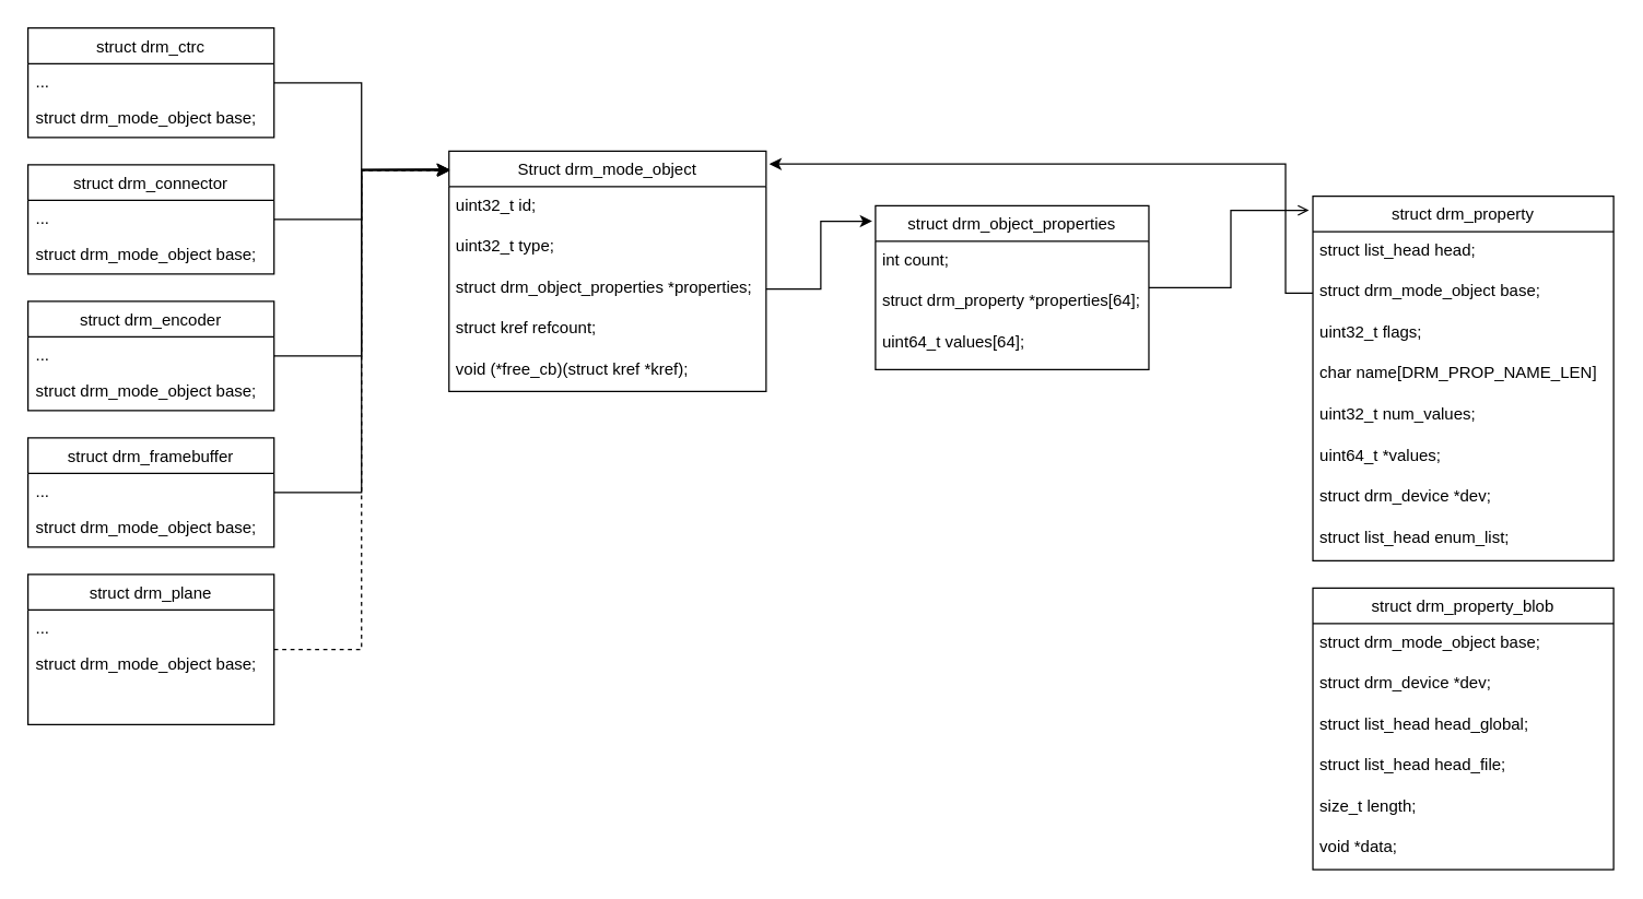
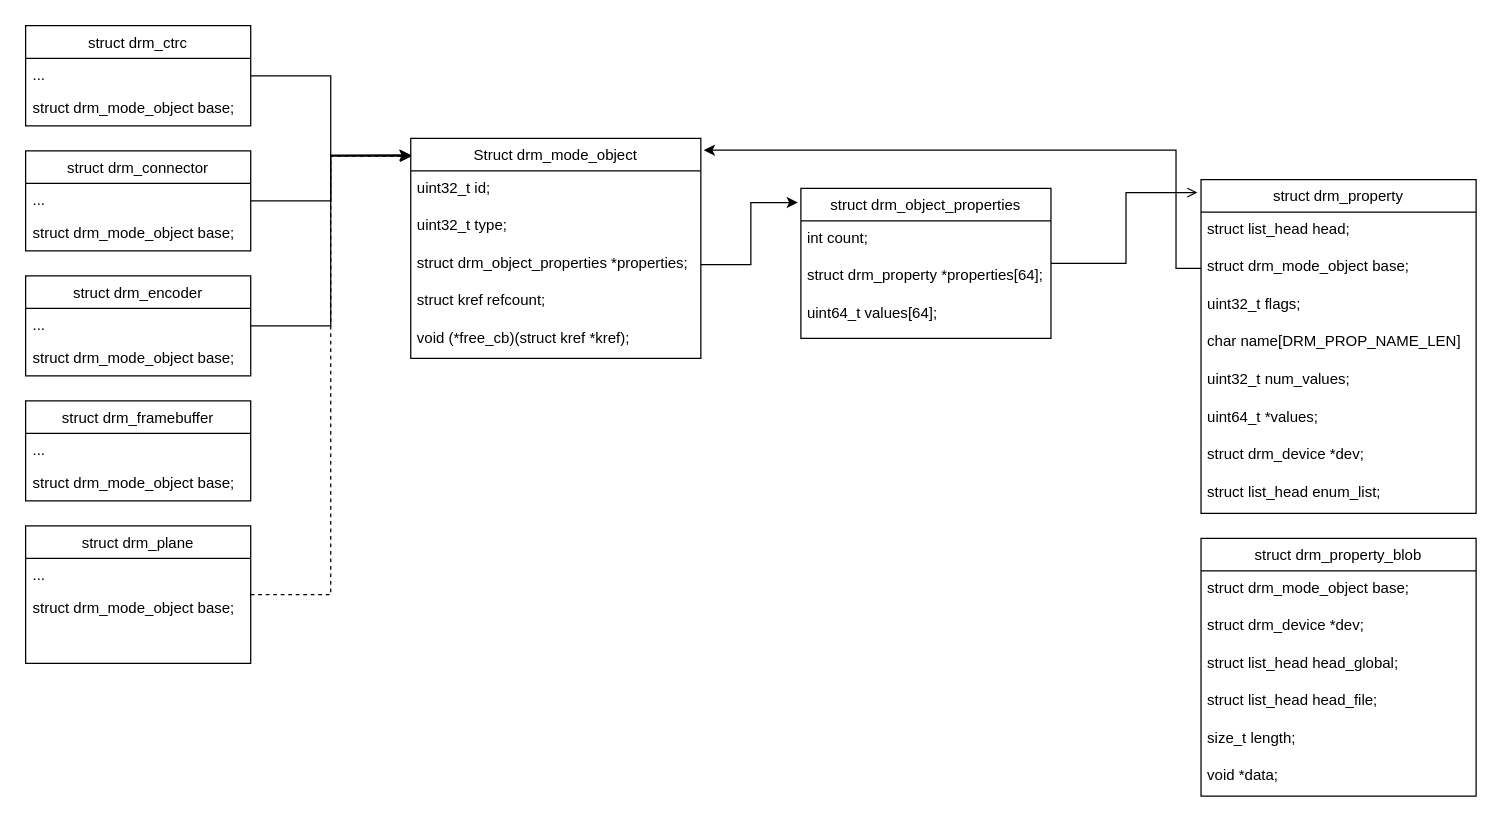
- <mxCell id="39" style="edgeStyle=orthogonalEdgeStyle;rounded=0;orthogonalLoop=1;jettySize=auto;html=1;entryX=0.002;entryY=0.077;entryDx=0;entryDy=0;entryPerimeter=0;" edge="1" parent="1" source="36" target="5"><mxGeometry relative="1" as="geometry" /></mxCell>
